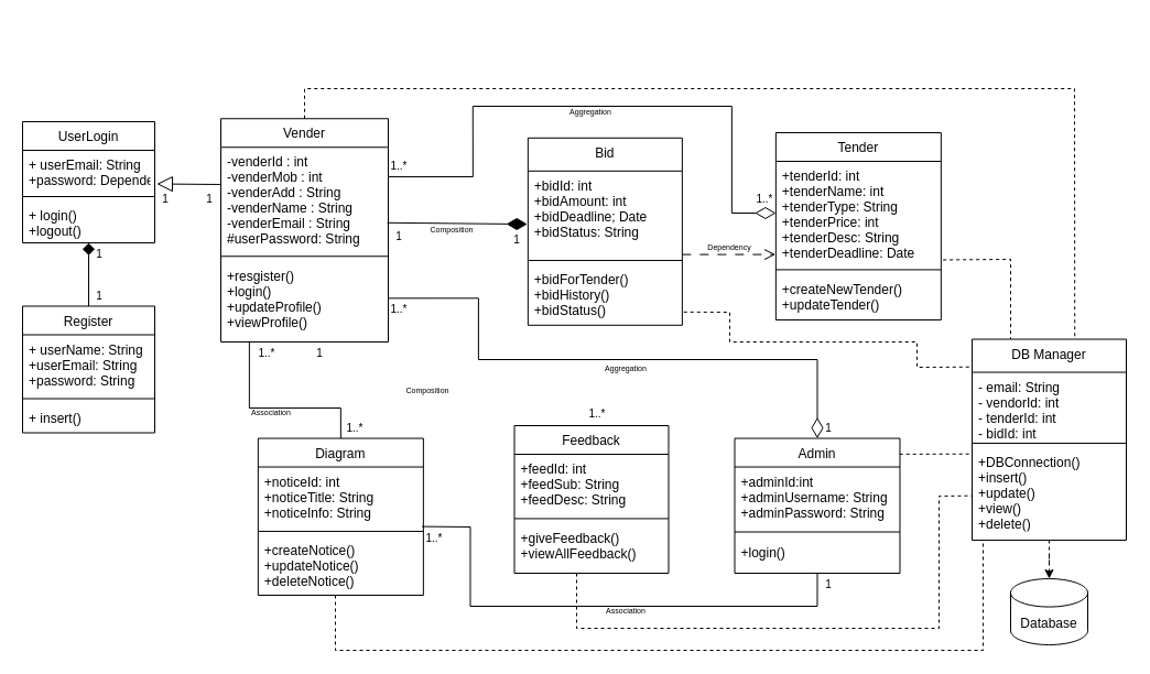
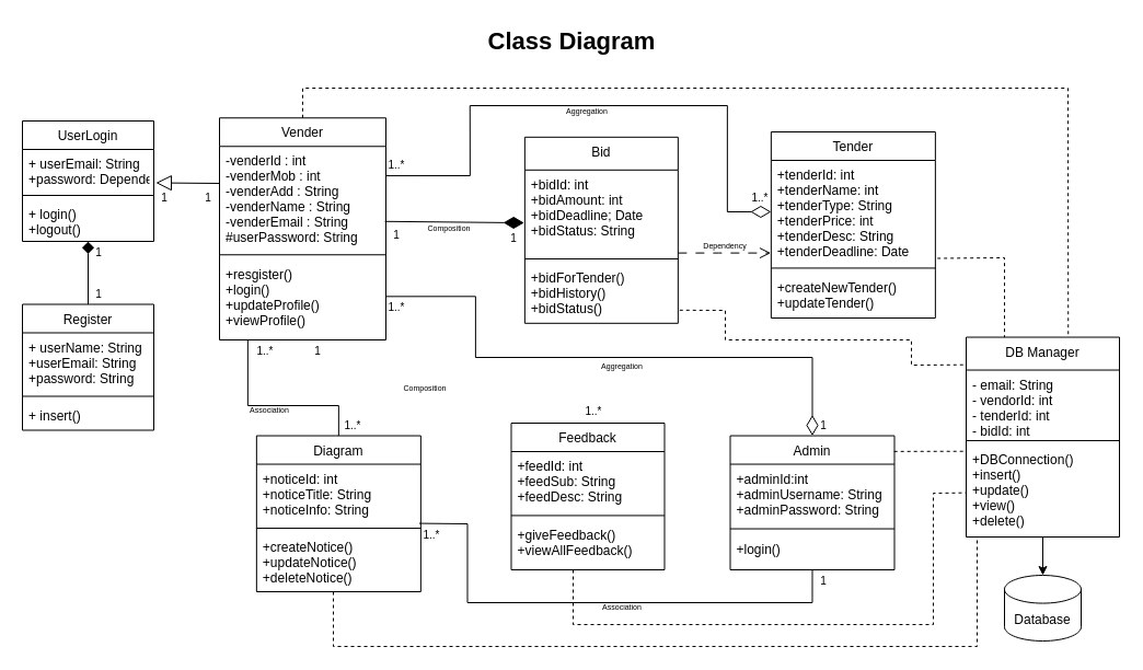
+ <mxCell id="2" value="&lt;b style=&quot;font-size: 22px;&quot;&gt;&lt;font style=&quot;font-size: 22px;&quot;&gt;Class Diagram&lt;/font&gt;&lt;/b&gt;" style="text;html=1;strokeColor=none;fillColor=none;align=center;verticalAlign=middle;whiteSpace=wrap;rounded=0;container=0;fontSize=22;" parent="1" vertex="1"><mxGeometry x="275.003" y="20.995" width="493.59" height="33.195" as="geometry" /></mxCell>
- <mxCell id="64" value="" style="edgeStyle=orthogonalEdgeStyle;rounded=0;orthogonalLoop=1;jettySize=auto;html=1;dashed=1;" parent="4" source="54" target="58" edge="1"><mxGeometry relative="1" as="geometry" /></mxCell>
+ <mxCell id="64" value="" style="edgeStyle=orthogonalEdgeStyle;rounded=0;orthogonalLoop=1;jettySize=auto;html=1;" parent="4" source="54" target="58" edge="1"><mxGeometry relative="1" as="geometry" /></mxCell>
